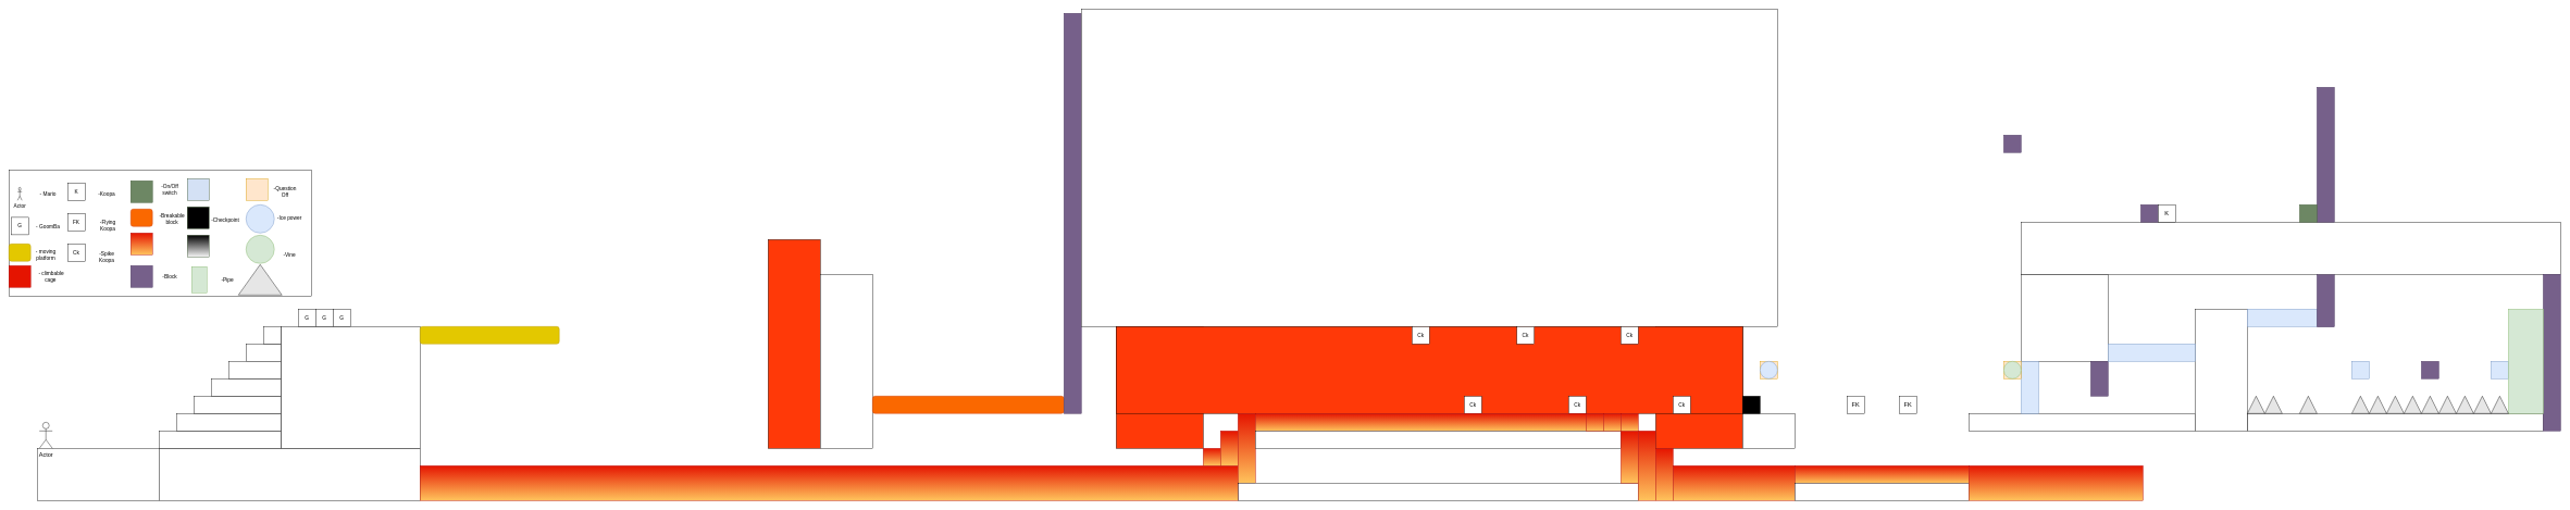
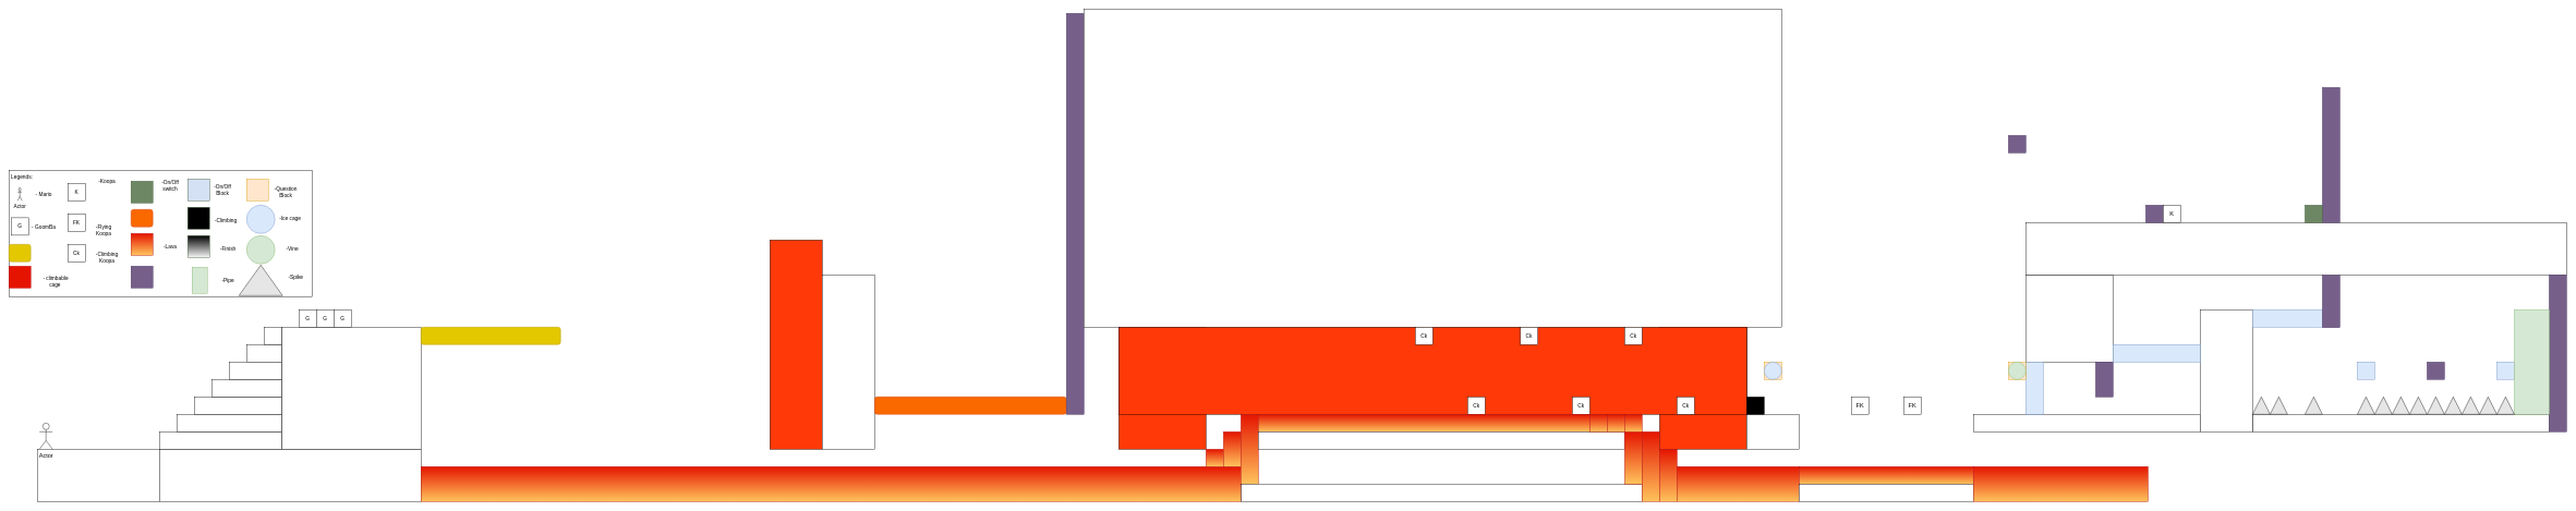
+ <mxCell id="3" value="Legends:&lt;br&gt;" style="text;html=1;strokeColor=none;fillColor=none;align=center;verticalAlign=middle;whiteSpace=wrap;rounded=0;" parent="1" vertex="1"><mxGeometry x="20" width="60" height="30" as="geometry" y="390" /></mxCell>
- <mxCell id="19" value="-On/Off switch" style="text;html=1;strokeColor=none;fillColor=none;align=center;verticalAlign=middle;whiteSpace=wrap;rounded=0;" parent="1" vertex="1"><mxGeometry x="360" y="420" width="60" height="30" as="geometry" /></mxCell>
+ <mxCell id="19" value="-On/Off switch" style="text;html=1;strokeColor=none;fillColor=none;align=center;verticalAlign=middle;whiteSpace=wrap;rounded=0;" parent="1" vertex="1"><mxGeometry x="360" y="410" width="60" height="30" as="geometry" /></mxCell>
+ <mxCell id="27" value="-On/Off Block" style="text;html=1;strokeColor=none;fillColor=none;align=center;verticalAlign=middle;whiteSpace=wrap;rounded=0;" parent="1" vertex="1"><mxGeometry x="480" y="420" width="60" height="30" as="geometry" /></mxCell>
- <mxCell id="35" value="-Question Off" style="text;html=1;strokeColor=none;fillColor=none;align=center;verticalAlign=middle;whiteSpace=wrap;rounded=0;" parent="1" vertex="1"><mxGeometry x="625" y="425" width="60" height="30" as="geometry" /></mxCell>
+ <mxCell id="35" value="-Question Block" style="text;html=1;strokeColor=none;fillColor=none;align=center;verticalAlign=middle;whiteSpace=wrap;rounded=0;" parent="1" vertex="1"><mxGeometry x="625" y="425" width="60" height="30" as="geometry" /></mxCell>
- <mxCell id="5" value="- Mario" style="text;html=1;strokeColor=none;fillColor=none;align=center;verticalAlign=middle;whiteSpace=wrap;rounded=0;" parent="1" vertex="1"><mxGeometry x="80" y="430" width="60" height="30" as="geometry" /></mxCell>
+ <mxCell id="5" value="- Mario" style="text;html=1;strokeColor=none;fillColor=none;align=center;verticalAlign=middle;whiteSpace=wrap;rounded=0;" parent="1" vertex="1"><mxGeometry x="70" y="430" width="60" height="30" as="geometry" /></mxCell>
- <mxCell id="13" value="-Koopa" style="text;html=1;strokeColor=none;fillColor=none;align=center;verticalAlign=middle;whiteSpace=wrap;rounded=0;" parent="1" vertex="1"><mxGeometry x="215" y="430" width="60" height="30" as="geometry" /></mxCell>
+ <mxCell id="13" value="-Koopa" style="text;html=1;strokeColor=none;fillColor=none;align=center;verticalAlign=middle;whiteSpace=wrap;rounded=0;" parent="1" vertex="1"><mxGeometry x="215" y="400" width="60" height="30" as="geometry" /></mxCell>
- <mxCell id="37" value="-Ice power" style="text;html=1;strokeColor=none;fillColor=none;align=center;verticalAlign=middle;whiteSpace=wrap;rounded=0;" parent="1" vertex="1"><mxGeometry x="635" y="485" width="60" height="30" as="geometry" /></mxCell>
+ <mxCell id="37" value="-Ice cage" style="text;html=1;strokeColor=none;fillColor=none;align=center;verticalAlign=middle;whiteSpace=wrap;rounded=0;" parent="1" vertex="1"><mxGeometry x="635" y="485" width="60" height="30" as="geometry" /></mxCell>
- <mxCell id="21" value="-Breakable block" style="text;html=1;strokeColor=none;fillColor=none;align=center;verticalAlign=middle;whiteSpace=wrap;rounded=0;" parent="1" vertex="1"><mxGeometry x="360" y="488" width="70" height="30" as="geometry" /></mxCell>
- <mxCell id="29" value="-Checkpoint" style="text;html=1;strokeColor=none;fillColor=none;align=center;verticalAlign=middle;whiteSpace=wrap;rounded=0;" parent="1" vertex="1"><mxGeometry x="480" y="490" width="75" height="30" as="geometry" /></mxCell>
+ <mxCell id="29" value="-Climbing" style="text;html=1;strokeColor=none;fillColor=none;align=center;verticalAlign=middle;whiteSpace=wrap;rounded=0;" parent="1" vertex="1"><mxGeometry x="480" y="490" width="75" height="30" as="geometry" /></mxCell>
- <mxCell id="15" value="-Flying Koopa" style="text;html=1;strokeColor=none;fillColor=none;align=center;verticalAlign=middle;whiteSpace=wrap;rounded=0;" parent="1" vertex="1"><mxGeometry x="215" y="503" width="65" height="30" as="geometry" /></mxCell>
+ <mxCell id="15" value="-Flying Koopa" style="text;html=1;strokeColor=none;fillColor=none;align=center;verticalAlign=middle;whiteSpace=wrap;rounded=0;" parent="1" vertex="1"><mxGeometry x="205" y="513" width="65" height="30" as="geometry" /></mxCell>
- <mxCell id="7" value="- GoomBa" style="text;html=1;strokeColor=none;fillColor=none;align=center;verticalAlign=middle;whiteSpace=wrap;rounded=0;" parent="1" vertex="1"><mxGeometry x="80" y="505" width="60" height="30" as="geometry" /></mxCell>
+ <mxCell id="7" value="- GoomBa" style="text;html=1;strokeColor=none;fillColor=none;align=center;verticalAlign=middle;whiteSpace=wrap;rounded=0;" parent="1" vertex="1"><mxGeometry x="70" y="505" width="60" height="30" as="geometry" /></mxCell>
+ <mxCell id="23" value="-Lava" style="text;html=1;strokeColor=none;fillColor=none;align=center;verticalAlign=middle;whiteSpace=wrap;rounded=0;" parent="1" vertex="1"><mxGeometry x="355" y="550" width="70" height="30" as="geometry" /></mxCell>
+ <mxCell id="31" value="-Finish" style="text;html=1;strokeColor=none;fillColor=none;align=center;verticalAlign=middle;whiteSpace=wrap;rounded=0;" parent="1" vertex="1"><mxGeometry x="485" y="555" width="75" height="30" as="geometry" /></mxCell>
- <mxCell id="9" value="- moving platform" style="text;html=1;strokeColor=none;fillColor=none;align=center;verticalAlign=middle;whiteSpace=wrap;rounded=0;" parent="1" vertex="1"><mxGeometry x="75" y="570" width="60" height="30" as="geometry" /></mxCell>
- <mxCell id="39" value="-Vine" style="text;html=1;strokeColor=none;fillColor=none;align=center;verticalAlign=middle;whiteSpace=wrap;rounded=0;" parent="1" vertex="1"><mxGeometry x="635" y="570" width="60" height="30" as="geometry" /></mxCell>
+ <mxCell id="39" value="-Vine" style="text;html=1;strokeColor=none;fillColor=none;align=center;verticalAlign=middle;whiteSpace=wrap;rounded=0;" parent="1" vertex="1"><mxGeometry x="640" y="555" width="60" height="30" as="geometry" /></mxCell>
- <mxCell id="17" value="-Spike Koopa" style="text;html=1;strokeColor=none;fillColor=none;align=center;verticalAlign=middle;whiteSpace=wrap;rounded=0;" parent="1" vertex="1"><mxGeometry x="215" y="575" width="60" height="30" as="geometry" /></mxCell>
+ <mxCell id="17" value="-Climbing Koopa" style="text;html=1;strokeColor=none;fillColor=none;align=center;verticalAlign=middle;whiteSpace=wrap;rounded=0;" parent="1" vertex="1"><mxGeometry x="215" y="575" width="60" height="30" as="geometry" /></mxCell>
- <mxCell id="11" value="- climbable cage&amp;nbsp;" style="text;html=1;strokeColor=none;fillColor=none;align=center;verticalAlign=middle;whiteSpace=wrap;rounded=0;" parent="1" vertex="1"><mxGeometry x="75" y="620" width="85" height="30" as="geometry" /></mxCell>
+ <mxCell id="11" value="- climbable cage&amp;nbsp;" style="text;html=1;strokeColor=none;fillColor=none;align=center;verticalAlign=middle;whiteSpace=wrap;rounded=0;" parent="1" vertex="1"><mxGeometry x="85" y="630" width="85" height="30" as="geometry" /></mxCell>
- <mxCell id="25" value="-Block" style="text;html=1;strokeColor=none;fillColor=none;align=center;verticalAlign=middle;whiteSpace=wrap;rounded=0;" parent="1" vertex="1"><mxGeometry x="355" y="620" width="70" height="30" as="geometry" /></mxCell>
+ <mxCell id="41" value="-Spike" style="text;html=1;strokeColor=none;fillColor=none;align=center;verticalAlign=middle;whiteSpace=wrap;rounded=0;" parent="1" vertex="1"><mxGeometry x="647.5" y="620" width="60" height="30" as="geometry" /></mxCell>
